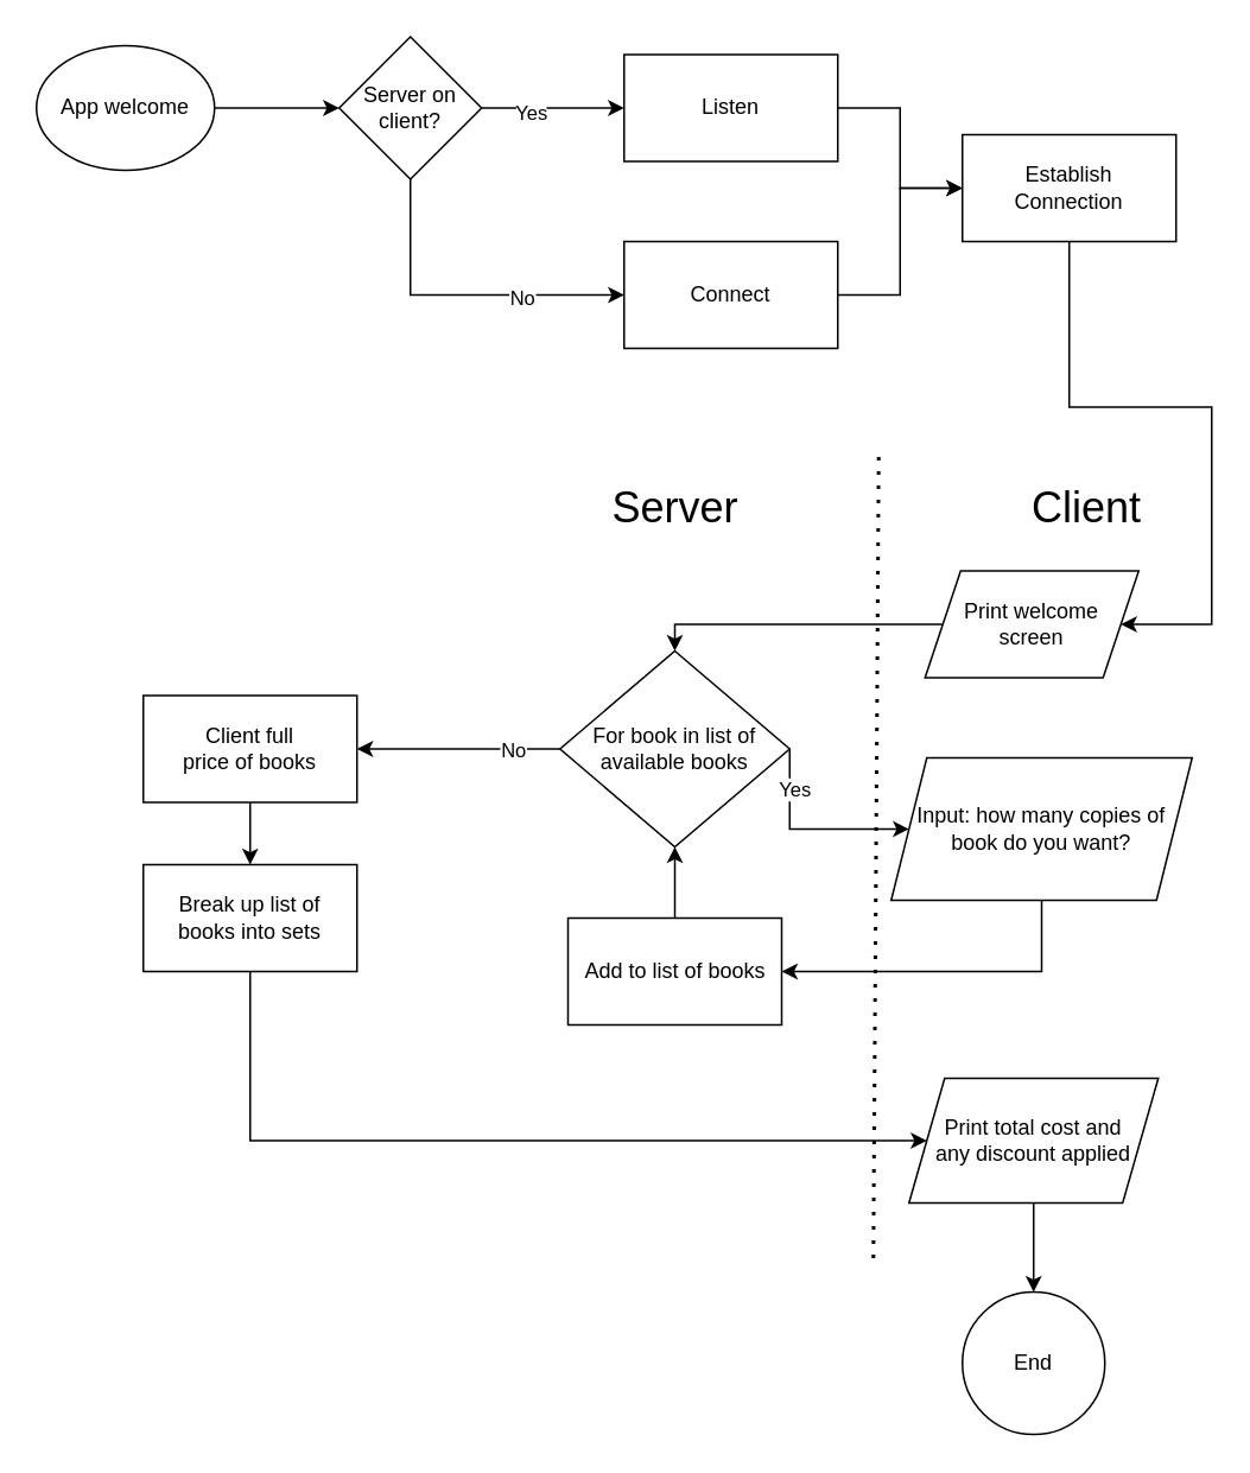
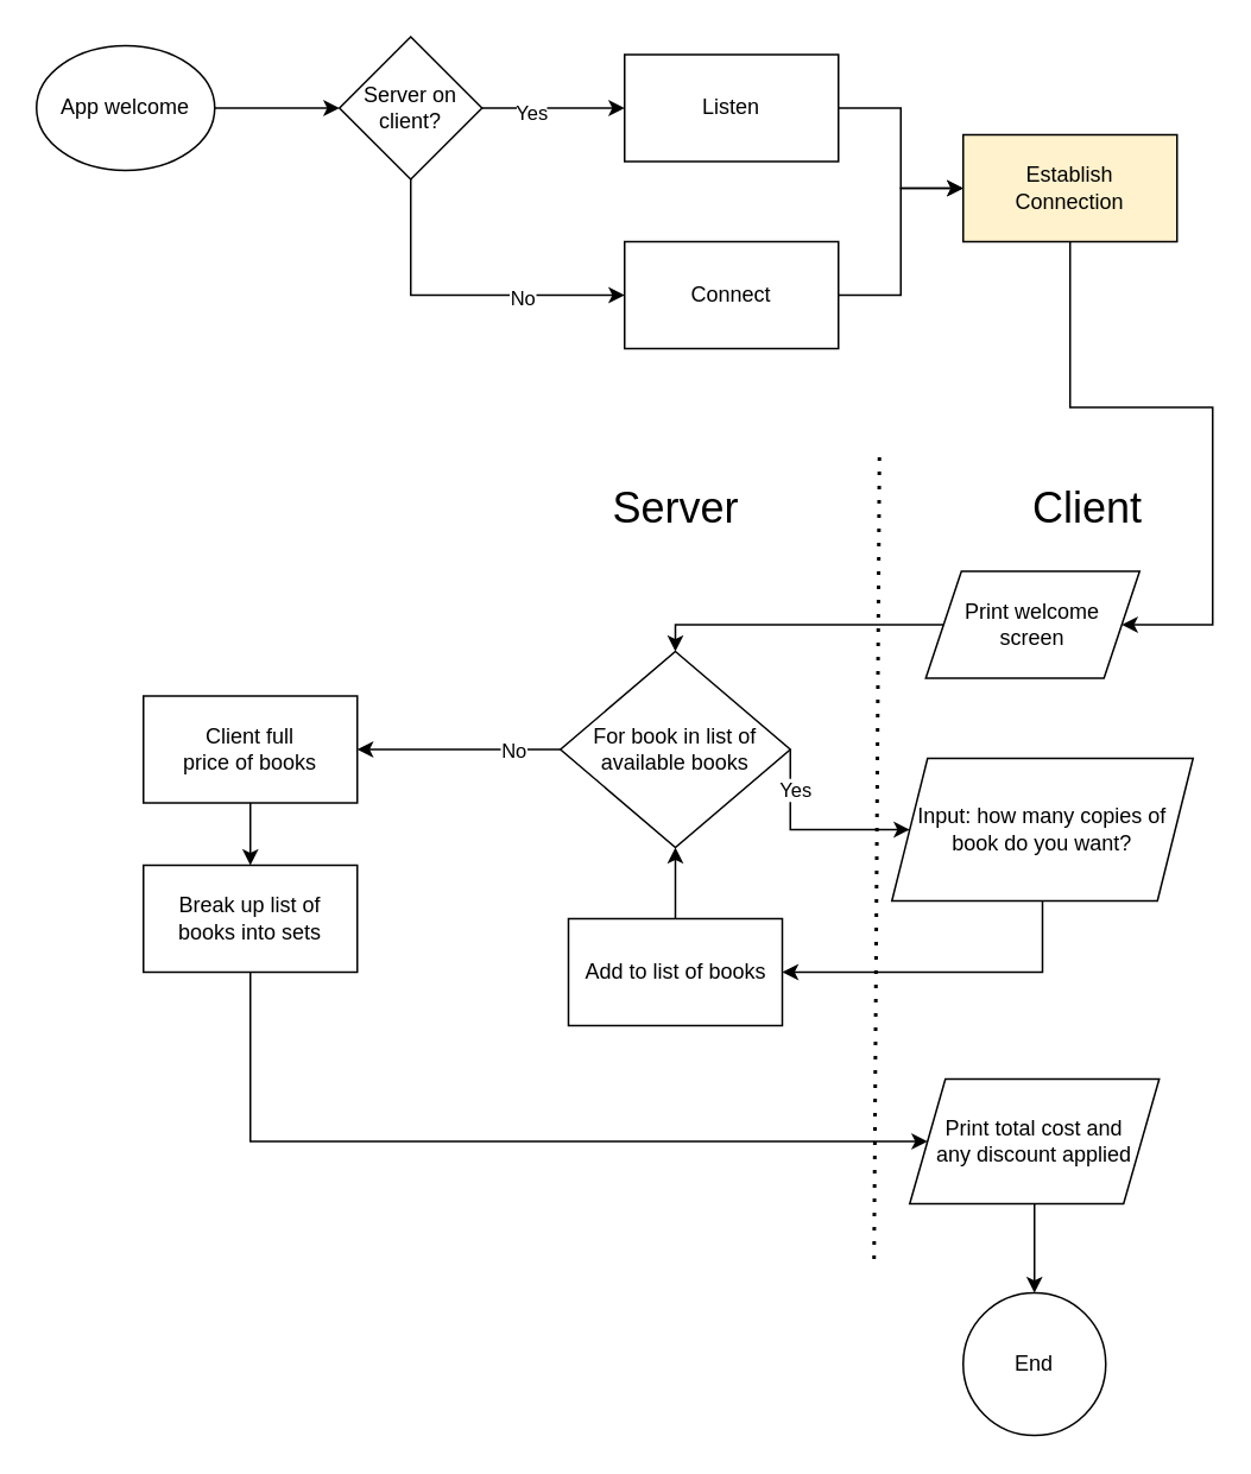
- <mxCell id="16" value="Establish&lt;br&gt;Connection" style="rounded=0;whiteSpace=wrap;html=1;" parent="1" vertex="1"><mxGeometry x="540" y="75" width="120" height="60" as="geometry" /></mxCell>
+ <mxCell id="16" value="Establish&lt;br&gt;Connection" style="rounded=0;whiteSpace=wrap;html=1;fillColor=#fff2cc;" parent="1" vertex="1"><mxGeometry x="540" y="75" width="120" height="60" as="geometry" /></mxCell>
